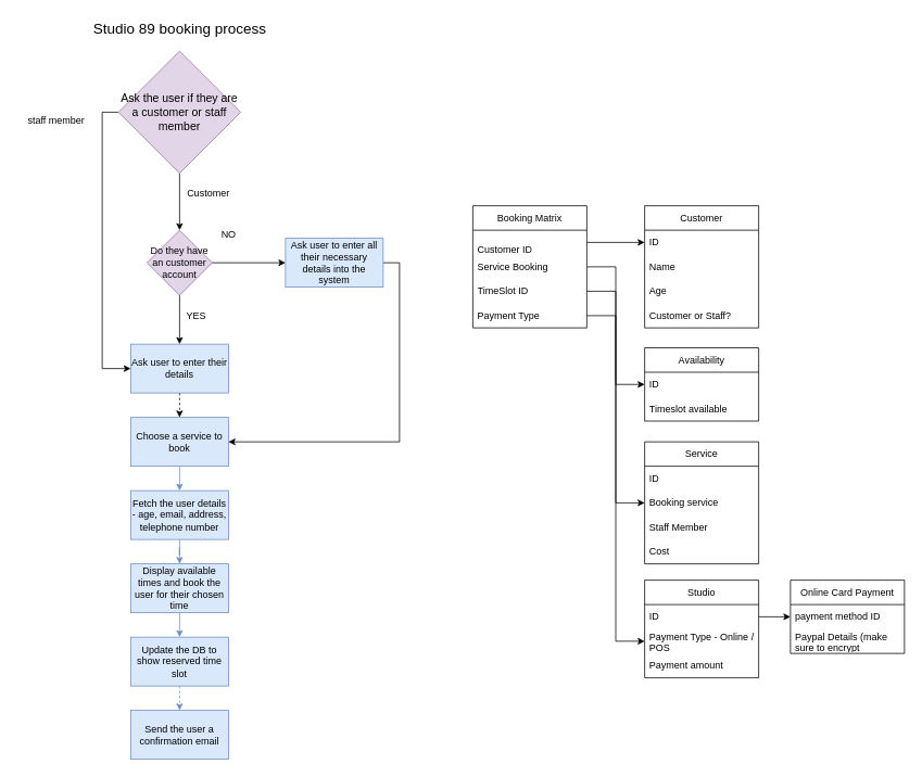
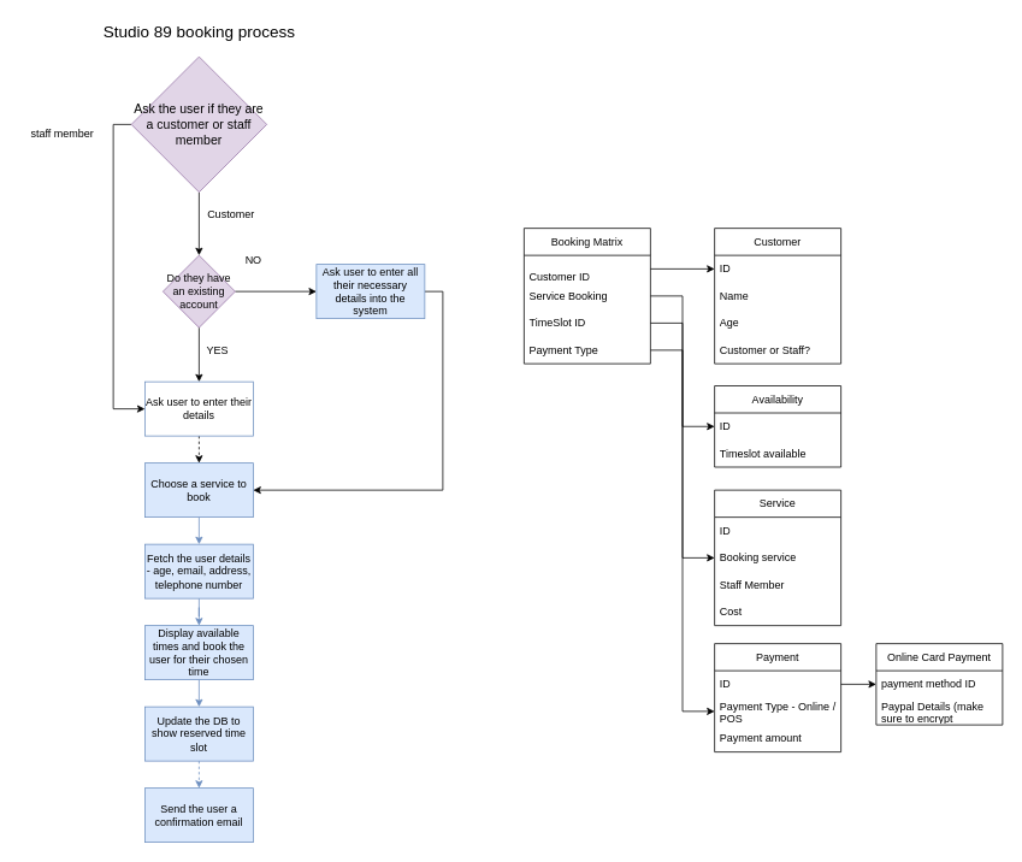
- <mxCell id="10" value="Do they have an customer account" style="rhombus;whiteSpace=wrap;html=1;fillColor=#e1d5e7;strokeColor=#9673a6;" vertex="1" parent="1"><mxGeometry x="180" y="282" width="80" height="80" as="geometry" /></mxCell>
+ <mxCell id="10" value="Do they have an existing account" style="rhombus;whiteSpace=wrap;html=1;fillColor=#e1d5e7;strokeColor=#9673a6;" vertex="1" parent="1"><mxGeometry x="180" y="282" width="80" height="80" as="geometry" /></mxCell>
- <mxCell id="14" value="Ask user to enter their details" style="rounded=0;whiteSpace=wrap;html=1;fillColor=#dae8fc;strokeColor=#6c8ebf;" vertex="1" parent="1"><mxGeometry x="160" y="422" width="120" height="60" as="geometry" /></mxCell>
+ <mxCell id="14" value="Ask user to enter their details" style="rounded=0;whiteSpace=wrap;html=1;fillColor=#ffffff;strokeColor=#6c8ebf;" vertex="1" parent="1"><mxGeometry x="160" y="422" width="120" height="60" as="geometry" /></mxCell>
- <mxCell id="47" value="Studio" style="swimlane;fontStyle=0;childLayout=stackLayout;horizontal=1;startSize=30;horizontalStack=0;resizeParent=1;resizeParentMax=0;resizeLast=0;collapsible=1;marginBottom=0;whiteSpace=wrap;html=1;" vertex="1" parent="1"><mxGeometry x="791" y="712" width="140" height="120" as="geometry"><mxRectangle x="960" y="320" width="80" height="30" as="alternateBounds" /></mxGeometry></mxCell>
+ <mxCell id="47" value="Payment" style="swimlane;fontStyle=0;childLayout=stackLayout;horizontal=1;startSize=30;horizontalStack=0;resizeParent=1;resizeParentMax=0;resizeLast=0;collapsible=1;marginBottom=0;whiteSpace=wrap;html=1;" vertex="1" parent="1"><mxGeometry x="791" y="712" width="140" height="120" as="geometry"><mxRectangle x="960" y="320" width="80" height="30" as="alternateBounds" /></mxGeometry></mxCell>
